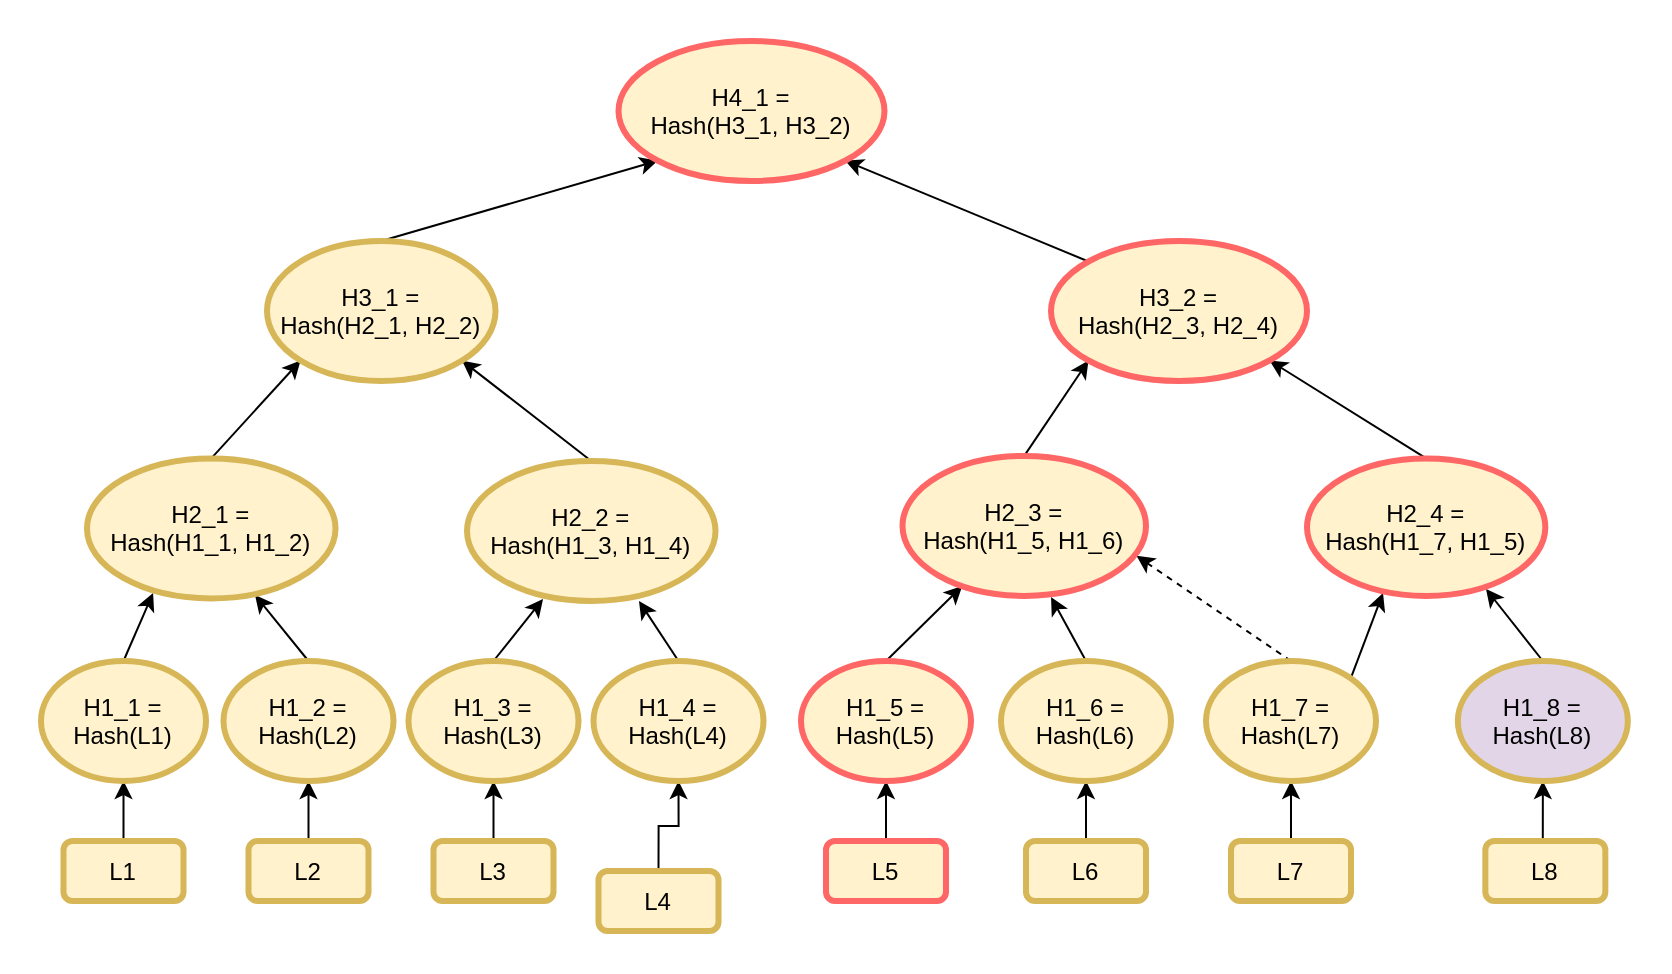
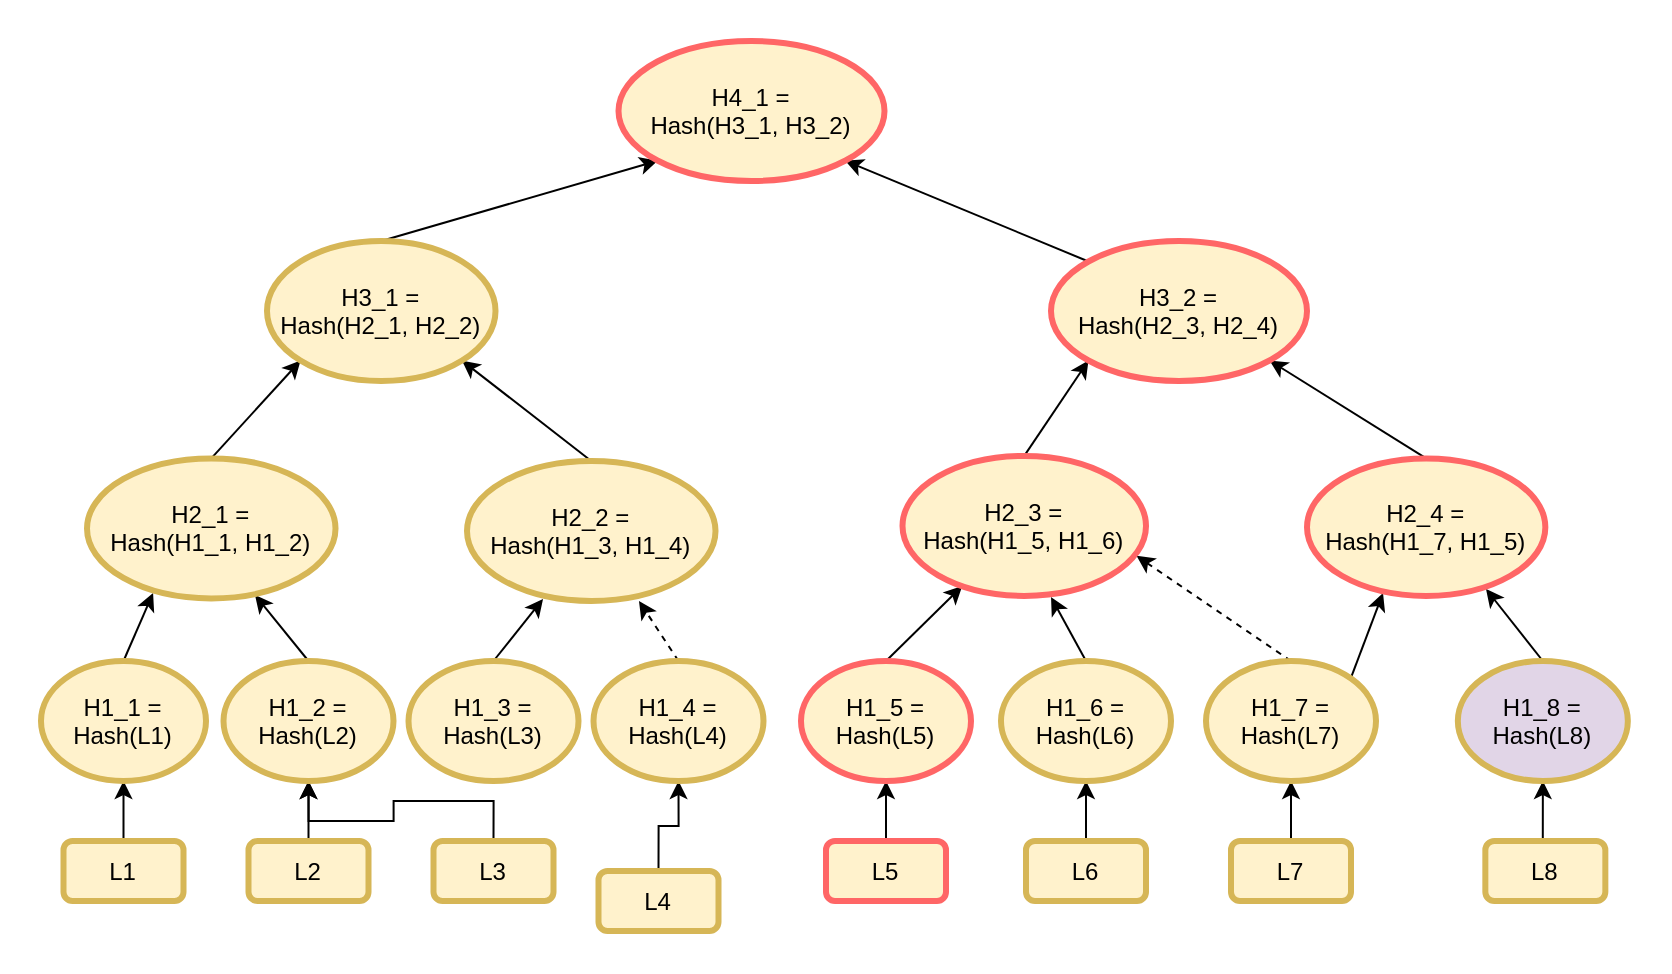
- <mxCell id="24" value="" style="edgeStyle=none;rounded=0;orthogonalLoop=1;jettySize=auto;exitX=0.5;exitY=0;exitDx=0;exitDy=0;entryX=0.692;entryY=1;entryDx=0;entryDy=0;entryPerimeter=0;" parent="1" source="25" target="38" edge="1"><mxGeometry relative="1" as="geometry"><mxPoint x="373" y="300" as="targetPoint" /></mxGeometry></mxCell>
+ <mxCell id="24" value="" style="edgeStyle=none;rounded=0;orthogonalLoop=1;jettySize=auto;exitX=0.5;exitY=0;exitDx=0;exitDy=0;entryX=0.692;entryY=1;entryDx=0;entryDy=0;entryPerimeter=0;dashed=1;" parent="1" source="25" target="38" edge="1"><mxGeometry relative="1" as="geometry"><mxPoint x="373" y="300" as="targetPoint" /></mxGeometry></mxCell>
- <mxCell id="6" value="" style="edgeStyle=orthogonalEdgeStyle;rounded=0;orthogonalLoop=1;jettySize=auto;exitX=0.5;exitY=0;exitDx=0;exitDy=0;entryX=0.5;entryY=1;entryDx=0;entryDy=0;" parent="1" source="7" target="23" edge="1"><mxGeometry relative="1" as="geometry" /></mxCell>
+ <mxCell id="6" value="" style="edgeStyle=orthogonalEdgeStyle;rounded=0;orthogonalLoop=1;jettySize=auto;exitX=0.5;exitY=0;exitDx=0;exitDy=0;" parent="1" source="7" target="21" edge="1"><mxGeometry relative="1" as="geometry" /></mxCell>
